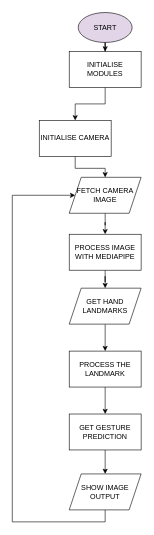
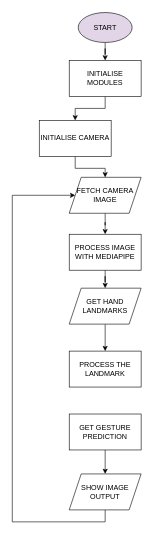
- <mxCell id="5" value="INITIALISE MODULES" style="rounded=0;whiteSpace=wrap;html=1;" vertex="1" parent="1"><mxGeometry x="115" y="85" width="120" height="60" as="geometry" /></mxCell>
+ <mxCell id="5" value="INITIALISE MODULES" style="rounded=0;whiteSpace=wrap;html=1;" vertex="1" parent="1"><mxGeometry x="115" y="100" width="120" height="60" as="geometry" /></mxCell>
- <mxCell id="14" value="" style="edgeStyle=orthogonalEdgeStyle;rounded=0;orthogonalLoop=1;jettySize=auto;html=1;" edge="1" parent="1" source="15" target="17"><mxGeometry relative="1" as="geometry" /></mxCell>
